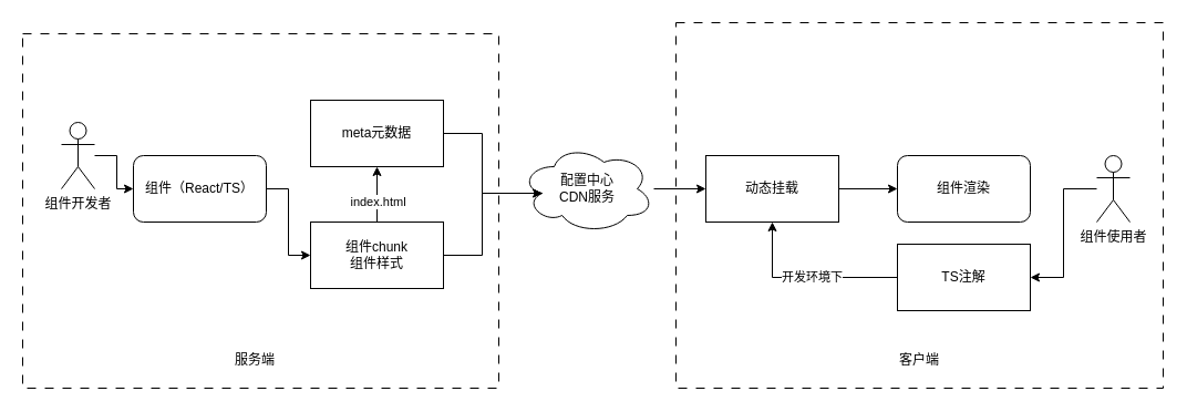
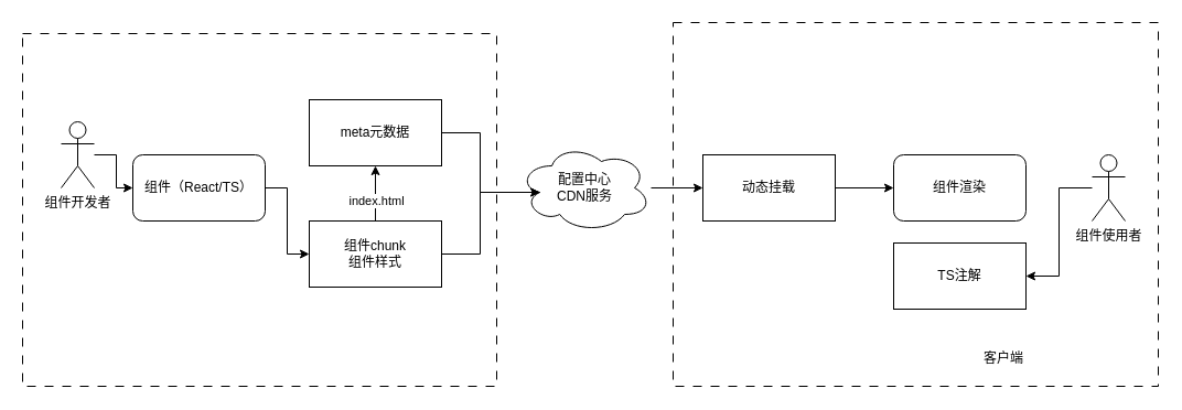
- <mxCell id="21" style="edgeStyle=orthogonalEdgeStyle;rounded=0;orthogonalLoop=1;jettySize=auto;html=1;entryX=0.5;entryY=1;entryDx=0;entryDy=0;" edge="1" parent="1" source="23" target="17"><mxGeometry relative="1" as="geometry" /></mxCell>
- <mxCell id="22" value="开发环境下" style="edgeLabel;html=1;align=center;verticalAlign=middle;resizable=0;points=[];" vertex="1" connectable="0" parent="21"><mxGeometry x="-0.043" y="-1" relative="1" as="geometry"><mxPoint as="offset" /></mxGeometry></mxCell>
- <mxCell id="24" value="服务端" style="text;html=1;strokeColor=none;fillColor=none;align=center;verticalAlign=middle;whiteSpace=wrap;rounded=0;" vertex="1" parent="1"><mxGeometry x="200" y="310" width="60" height="30" as="geometry" /></mxCell>
- <mxCell id="25" value="客户端" style="text;html=1;strokeColor=none;fillColor=none;align=center;verticalAlign=middle;whiteSpace=wrap;rounded=0;" vertex="1" parent="1"><mxGeometry x="800" y="310" width="60" height="30" as="geometry" /></mxCell>
+ <mxCell id="25" value="客户端" style="text;html=1;strokeColor=none;fillColor=none;align=center;verticalAlign=middle;whiteSpace=wrap;rounded=0;" vertex="1" parent="1"><mxGeometry x="880" y="310" width="60" height="30" as="geometry" /></mxCell>
